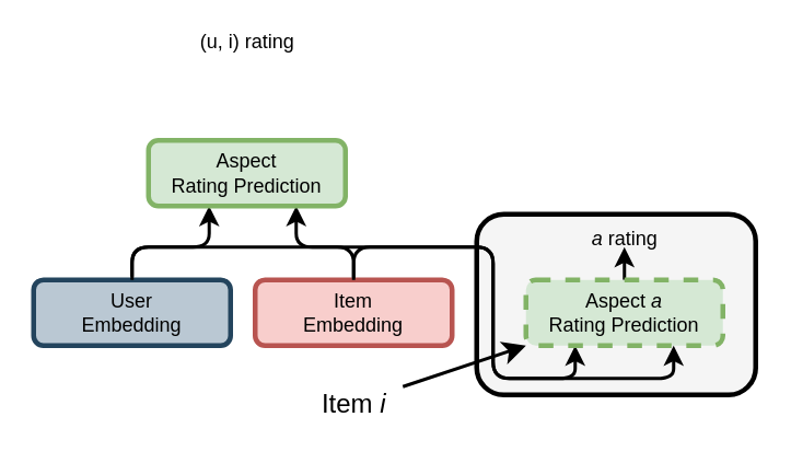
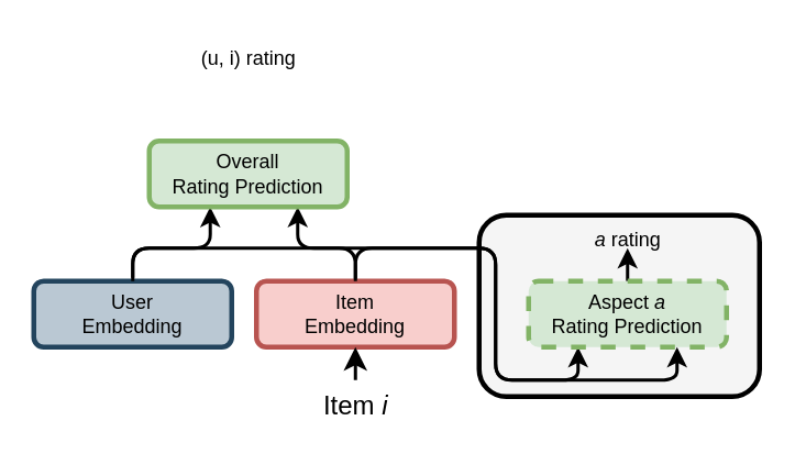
- <mxCell id="15" value="(u, i)&amp;nbsp;&lt;span style=&quot;background-color: initial;&quot;&gt;rating&lt;/span&gt;" style="text;html=1;align=center;verticalAlign=middle;resizable=0;points=[];autosize=1;strokeColor=none;fillColor=none;" vertex="1" parent="1"><mxGeometry x="110" y="10" width="80" height="30" as="geometry" /></mxCell>
+ <mxCell id="15" value="(u, i)&amp;nbsp;&lt;span style=&quot;background-color: initial;&quot;&gt;rating&lt;/span&gt;" style="text;html=1;align=center;verticalAlign=middle;resizable=0;points=[];autosize=1;strokeColor=none;fillColor=none;" vertex="1" parent="1"><mxGeometry x="110" y="20" width="80" height="30" as="geometry" /></mxCell>
- <mxCell id="10" value="Aspect&lt;div&gt;Rating Prediction&lt;/div&gt;" style="rounded=1;whiteSpace=wrap;html=1;fillColor=#d5e8d4;strokeColor=#82b366;strokeWidth=3;" vertex="1" parent="1"><mxGeometry x="90" y="85" width="120" height="40" as="geometry" /></mxCell>
+ <mxCell id="10" value="Overall&lt;div&gt;Rating Prediction&lt;/div&gt;" style="rounded=1;whiteSpace=wrap;html=1;fillColor=#d5e8d4;strokeColor=#82b366;strokeWidth=3;" vertex="1" parent="1"><mxGeometry x="90" y="85" width="120" height="40" as="geometry" /></mxCell>
- <mxCell id="11" style="edgeStyle=none;curved=1;rounded=0;orthogonalLoop=1;jettySize=auto;html=1;fontSize=12;startSize=8;endSize=8;fillColor=#f8cecc;strokeColor=#000000;strokeWidth=2;" edge="1" parent="1" source="12" target="9"><mxGeometry relative="1" as="geometry" /></mxCell>
+ <mxCell id="11" style="edgeStyle=none;curved=1;rounded=0;orthogonalLoop=1;jettySize=auto;html=1;entryX=0.5;entryY=1;entryDx=0;entryDy=0;fontSize=12;startSize=8;endSize=8;fillColor=#f8cecc;strokeColor=#000000;strokeWidth=2;" edge="1" parent="1" source="12" target="6"><mxGeometry relative="1" as="geometry" /></mxCell>
